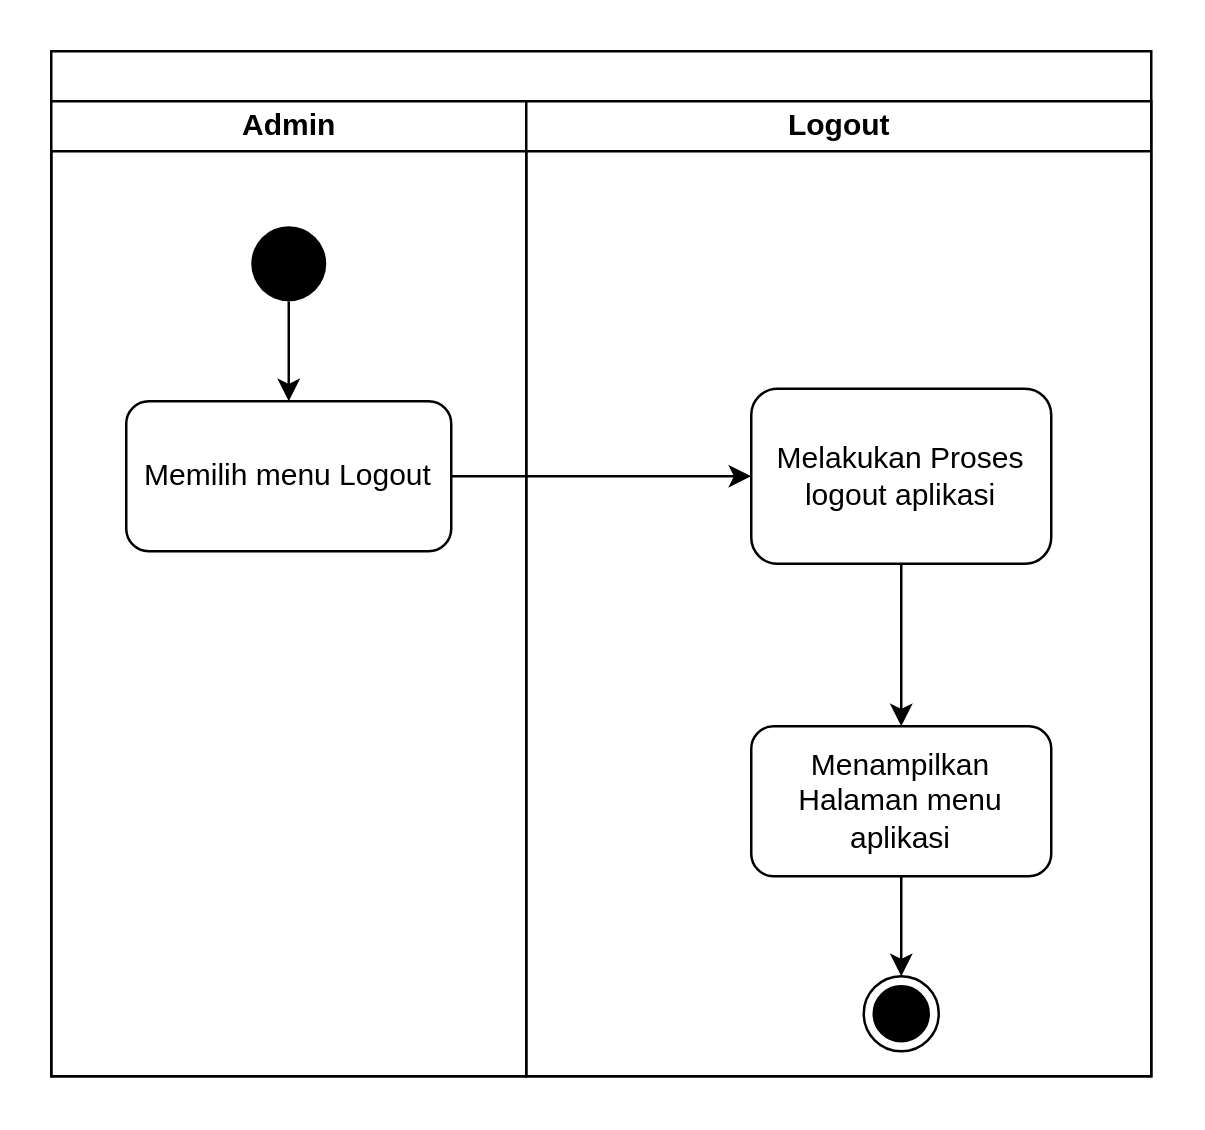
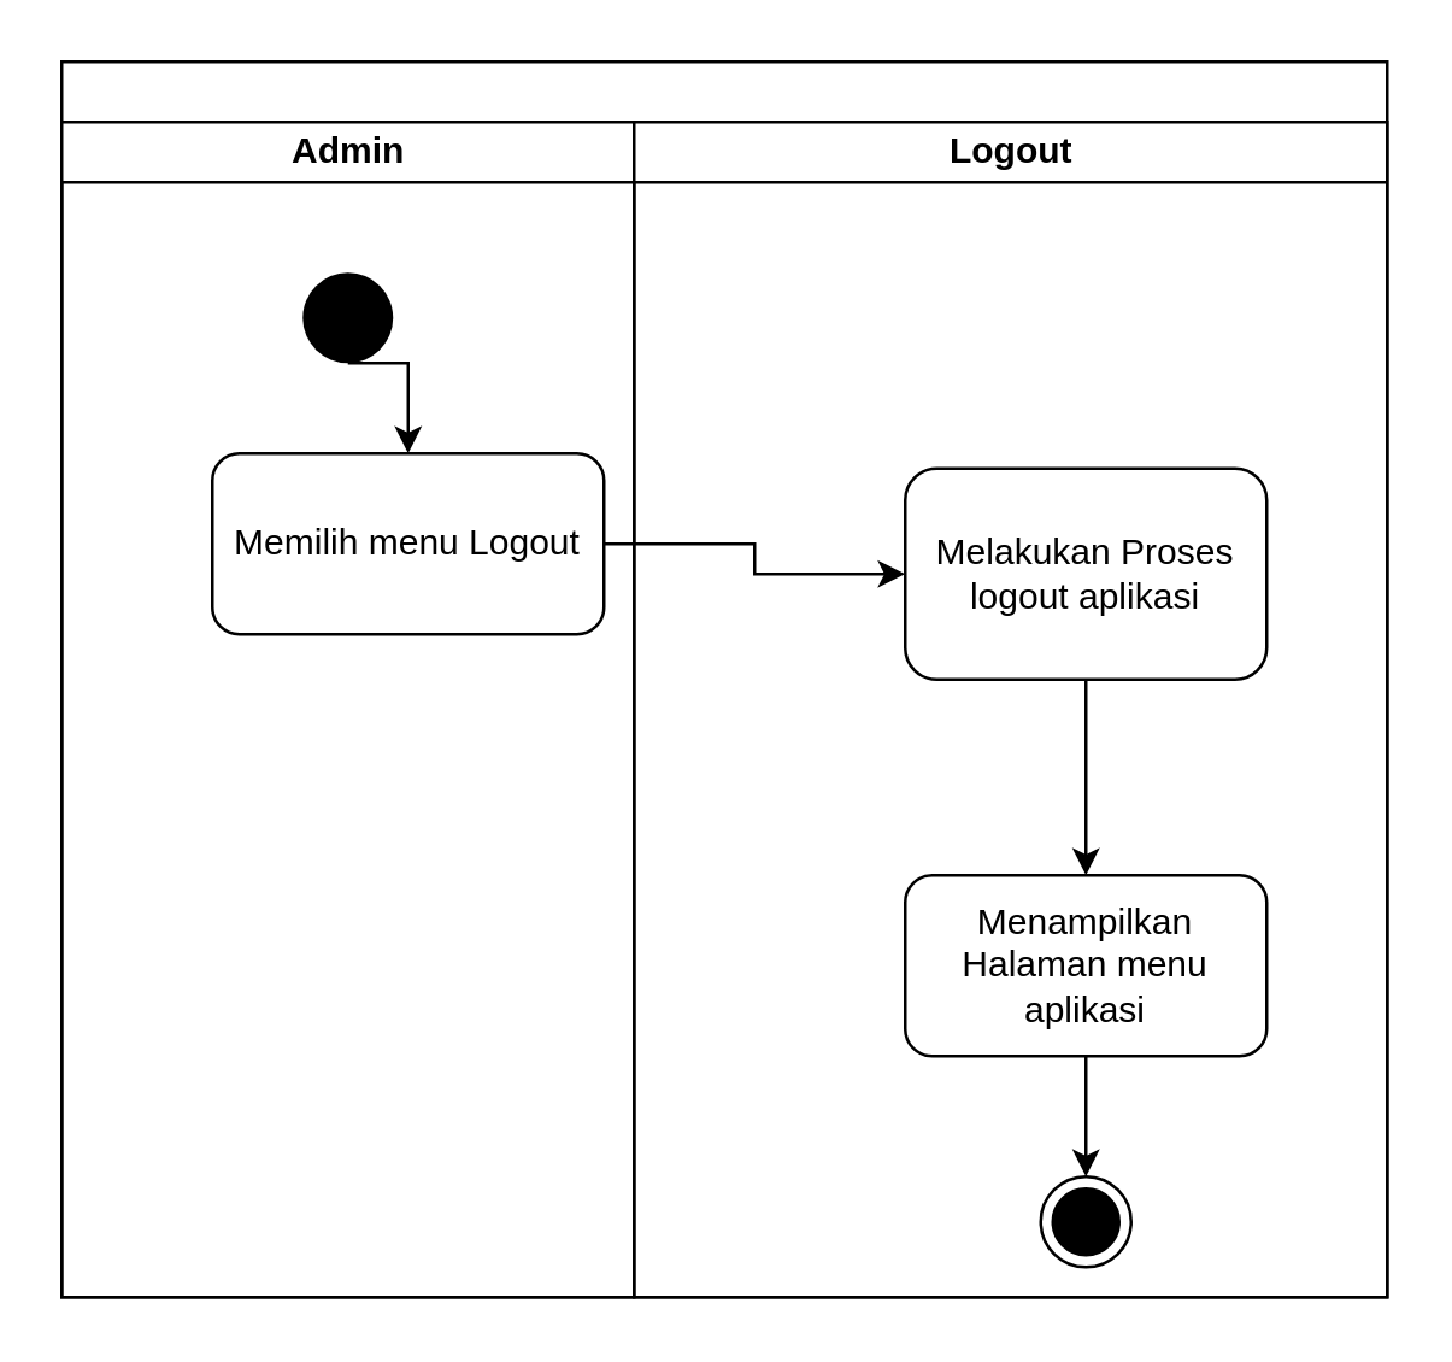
- <mxCell id="6" value="Memilih menu Logout" style="shape=ext;rounded=1;html=1;whiteSpace=wrap;" parent="3" vertex="1"><mxGeometry x="30" y="120" width="130" height="60" as="geometry" /></mxCell>
+ <mxCell id="6" value="Memilih menu Logout" style="shape=ext;rounded=1;html=1;whiteSpace=wrap;" parent="3" vertex="1"><mxGeometry x="50" y="110" width="130" height="60" as="geometry" /></mxCell>
